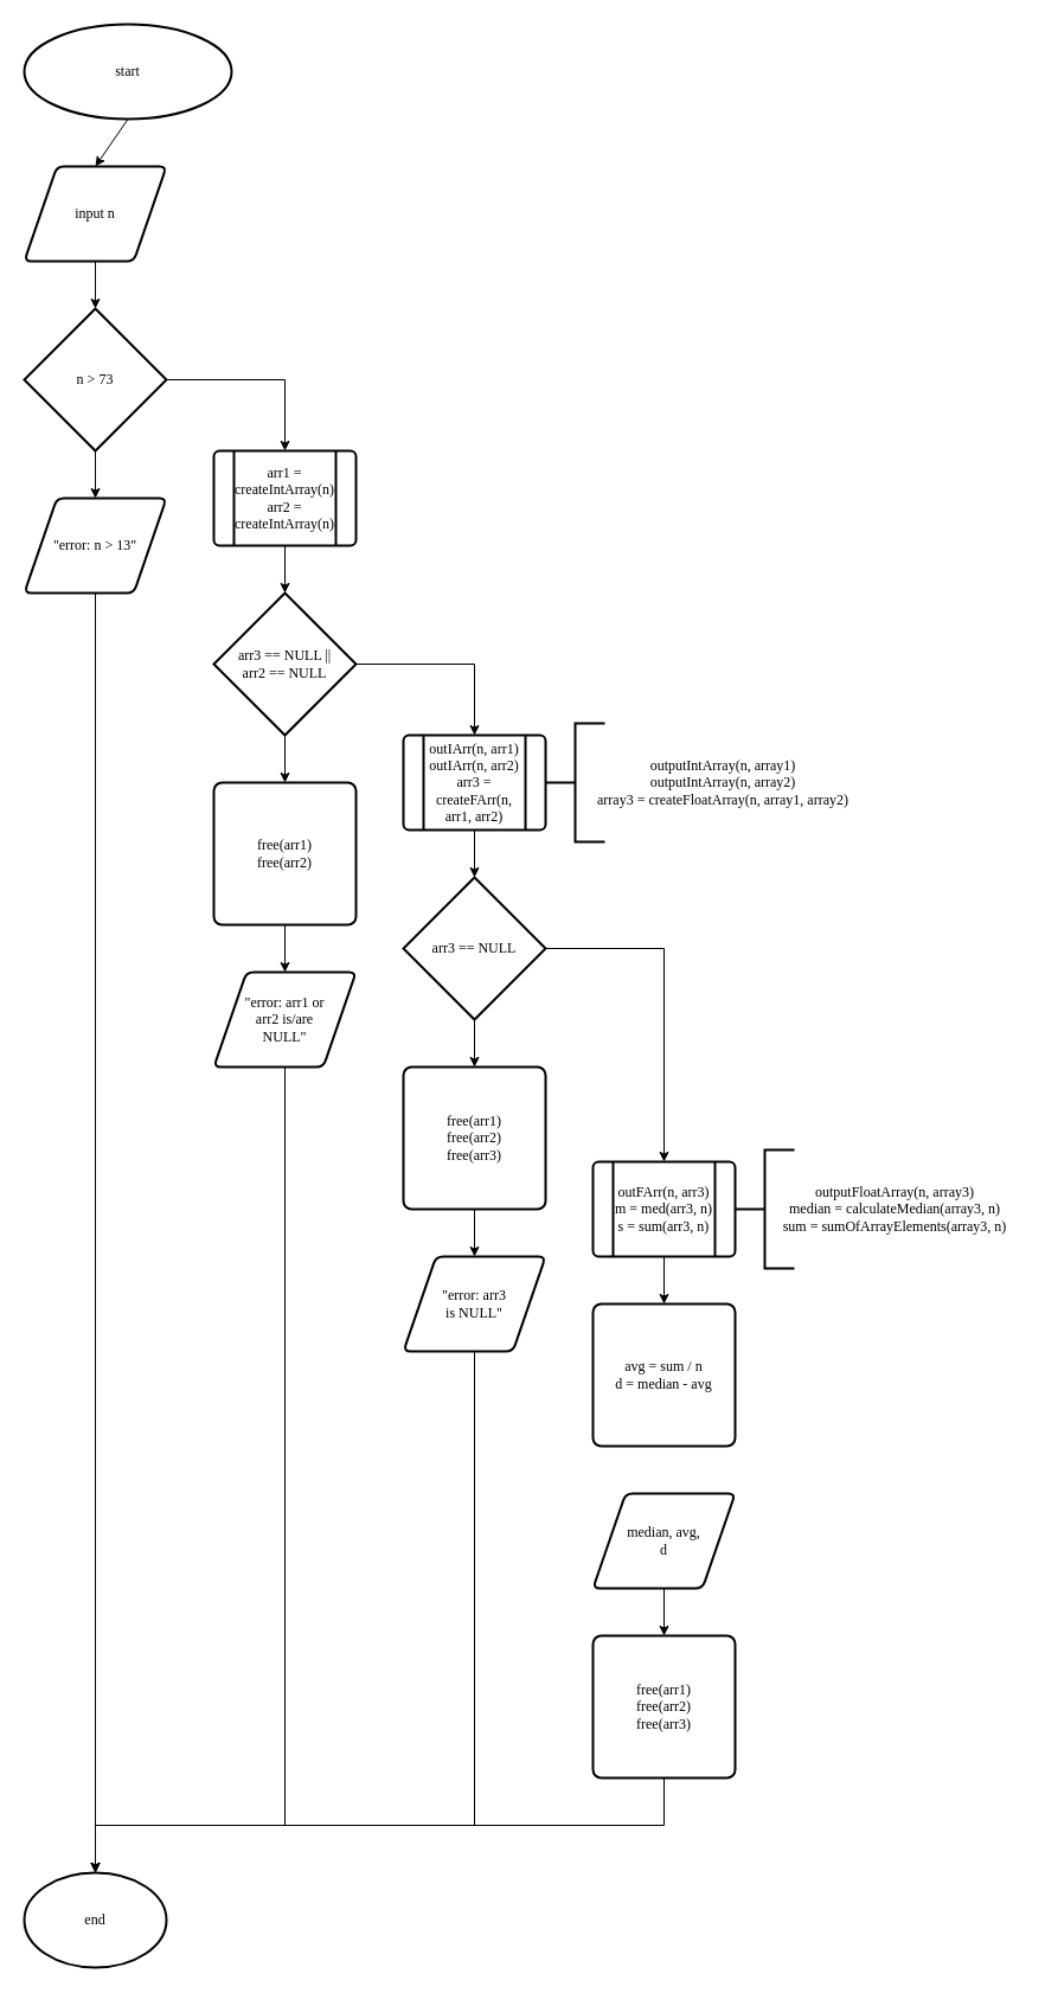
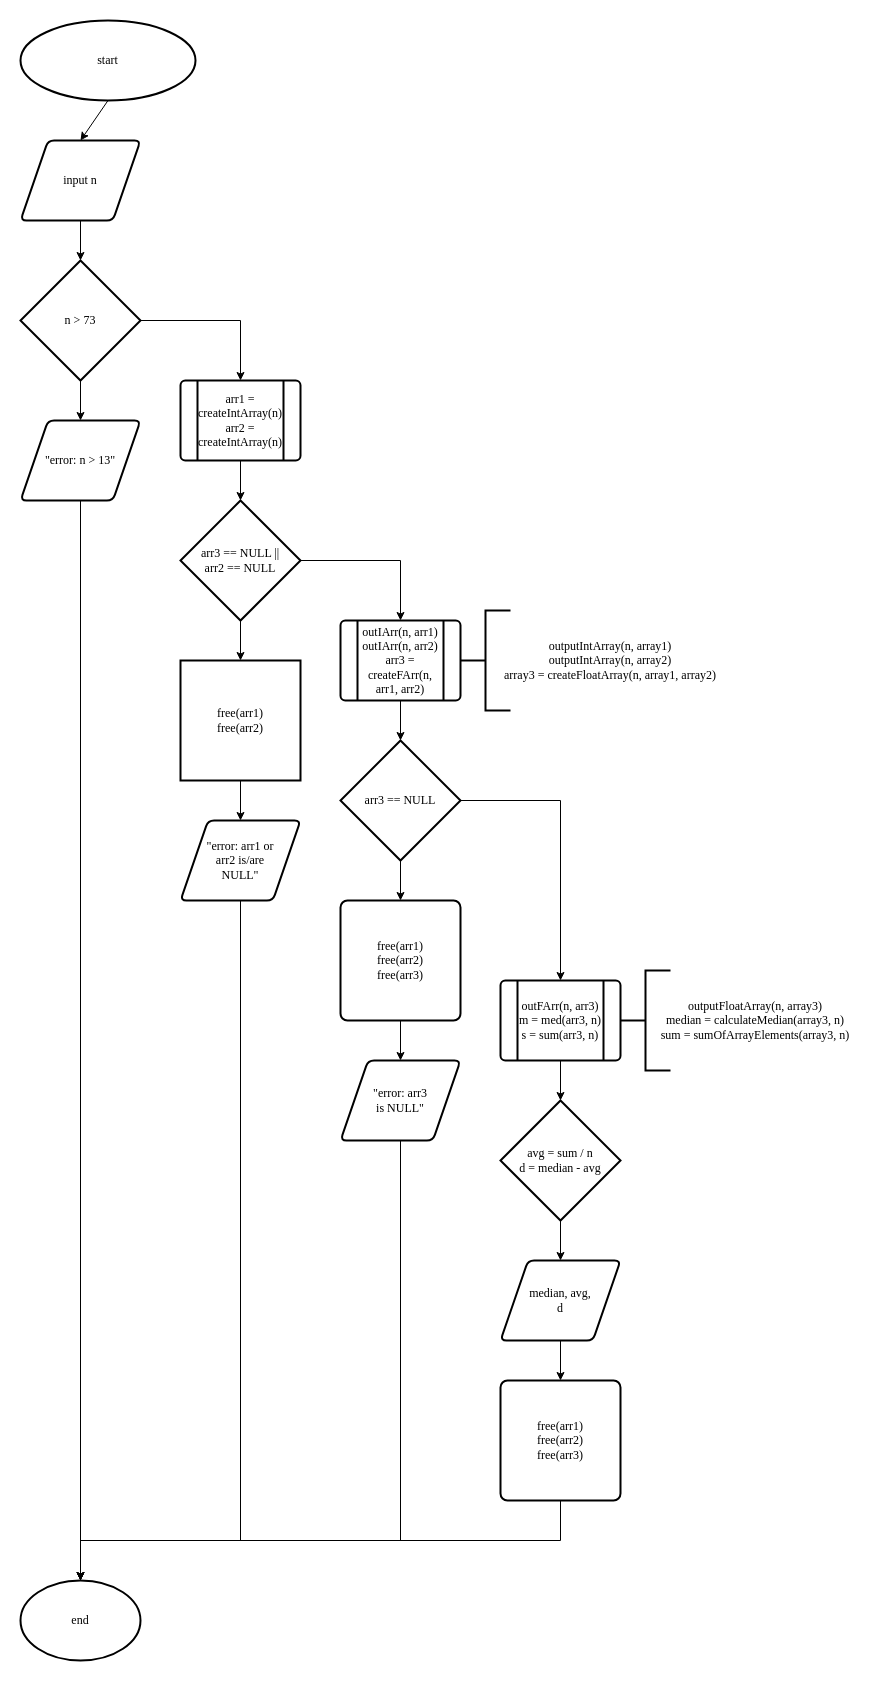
- <mxCell id="6" value="free(arr1)&lt;div&gt;free(arr2)&lt;/div&gt;" style="rounded=1;whiteSpace=wrap;html=1;absoluteArcSize=1;arcSize=14;strokeWidth=2;labelPosition=center;verticalLabelPosition=middle;align=center;verticalAlign=middle;fontFamily=Times New Roman;labelBackgroundColor=none;fontColor=#000000;" vertex="1" parent="1"><mxGeometry x="180" y="660" width="120" height="120" as="geometry" /></mxCell>
+ <mxCell id="6" value="free(arr1)&lt;div&gt;free(arr2)&lt;/div&gt;" style="whiteSpace=wrap;html=1;absoluteArcSize=1;arcSize=14;strokeWidth=2;labelPosition=center;verticalLabelPosition=middle;align=center;verticalAlign=middle;fontFamily=Times New Roman;labelBackgroundColor=none;fontColor=#000000;rounded=0;" vertex="1" parent="1"><mxGeometry x="180" y="660" width="120" height="120" as="geometry" /></mxCell>
- <mxCell id="12" value="avg = sum / n&lt;div&gt;d = median - avg&lt;/div&gt;" style="rounded=1;whiteSpace=wrap;html=1;absoluteArcSize=1;arcSize=14;strokeWidth=2;labelPosition=center;verticalLabelPosition=middle;align=center;verticalAlign=middle;fontFamily=Times New Roman;labelBackgroundColor=none;fontColor=#000000;" vertex="1" parent="1"><mxGeometry x="500" y="1100" width="120" height="120" as="geometry" /></mxCell>
+ <mxCell id="12" value="avg = sum / n&lt;div&gt;d = median - avg&lt;/div&gt;" style="rhombus;whiteSpace=wrap;html=1;absoluteArcSize=1;arcSize=14;strokeWidth=2;labelPosition=center;verticalLabelPosition=middle;align=center;verticalAlign=middle;fontFamily=Times New Roman;labelBackgroundColor=none;fontColor=#000000;" vertex="1" parent="1"><mxGeometry x="500" y="1100" width="120" height="120" as="geometry" /></mxCell>
+ <mxCell id="34" value="" style="endArrow=classic;html=1;rounded=0;fontFamily=Times New Roman;labelPosition=center;verticalLabelPosition=middle;align=center;verticalAlign=middle;exitX=0.5;exitY=1;exitDx=0;exitDy=0;entryX=0.5;entryY=0;entryDx=0;entryDy=0;labelBackgroundColor=none;fontColor=#000000;" edge="1" parent="1" source="12" target="16"><mxGeometry width="50" height="50" relative="1" as="geometry"><mxPoint x="570" y="1070" as="sourcePoint" /><mxPoint x="570" y="1110" as="targetPoint" /></mxGeometry></mxCell>
